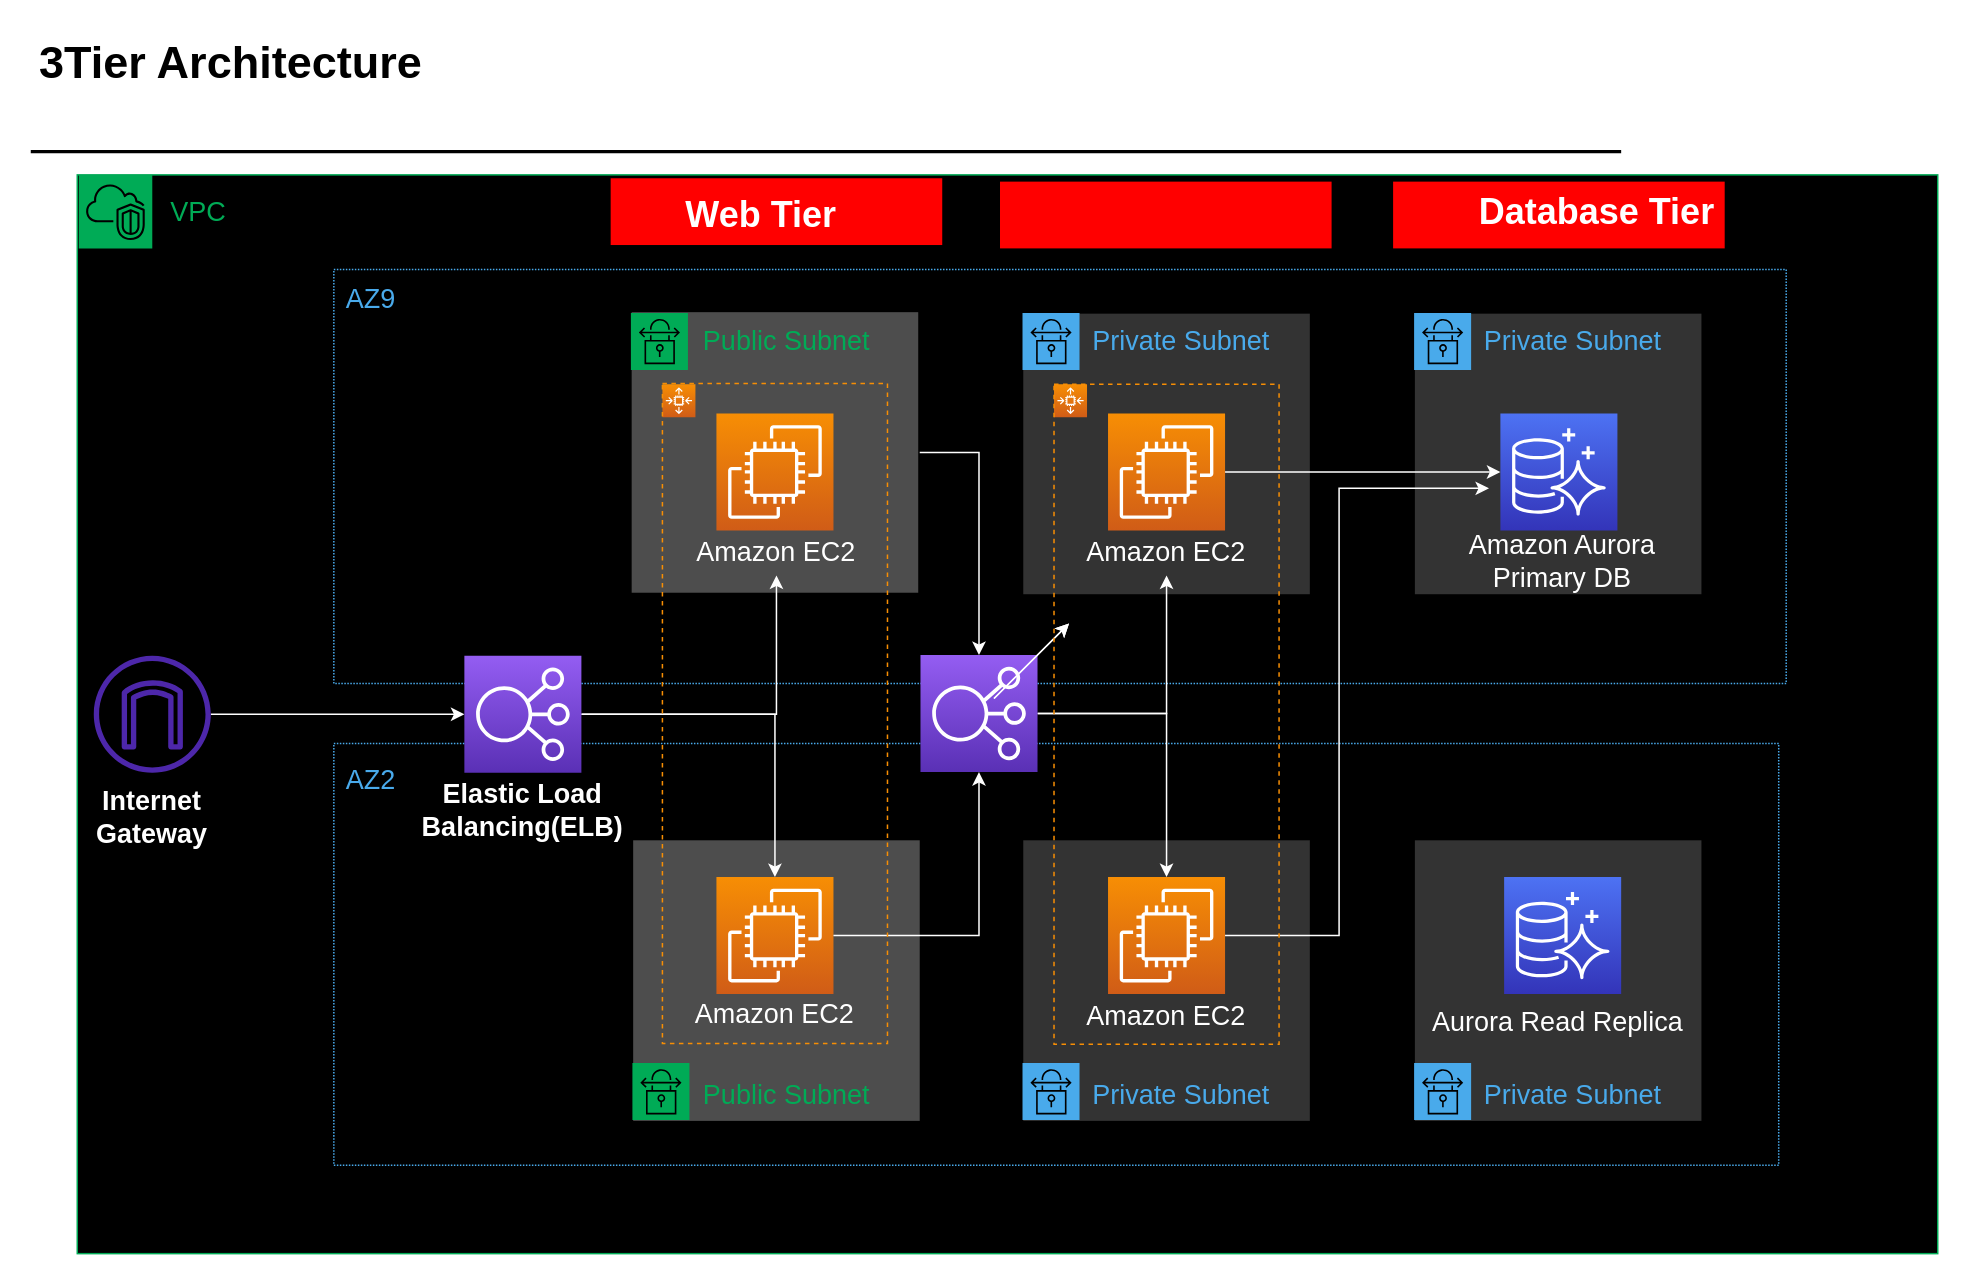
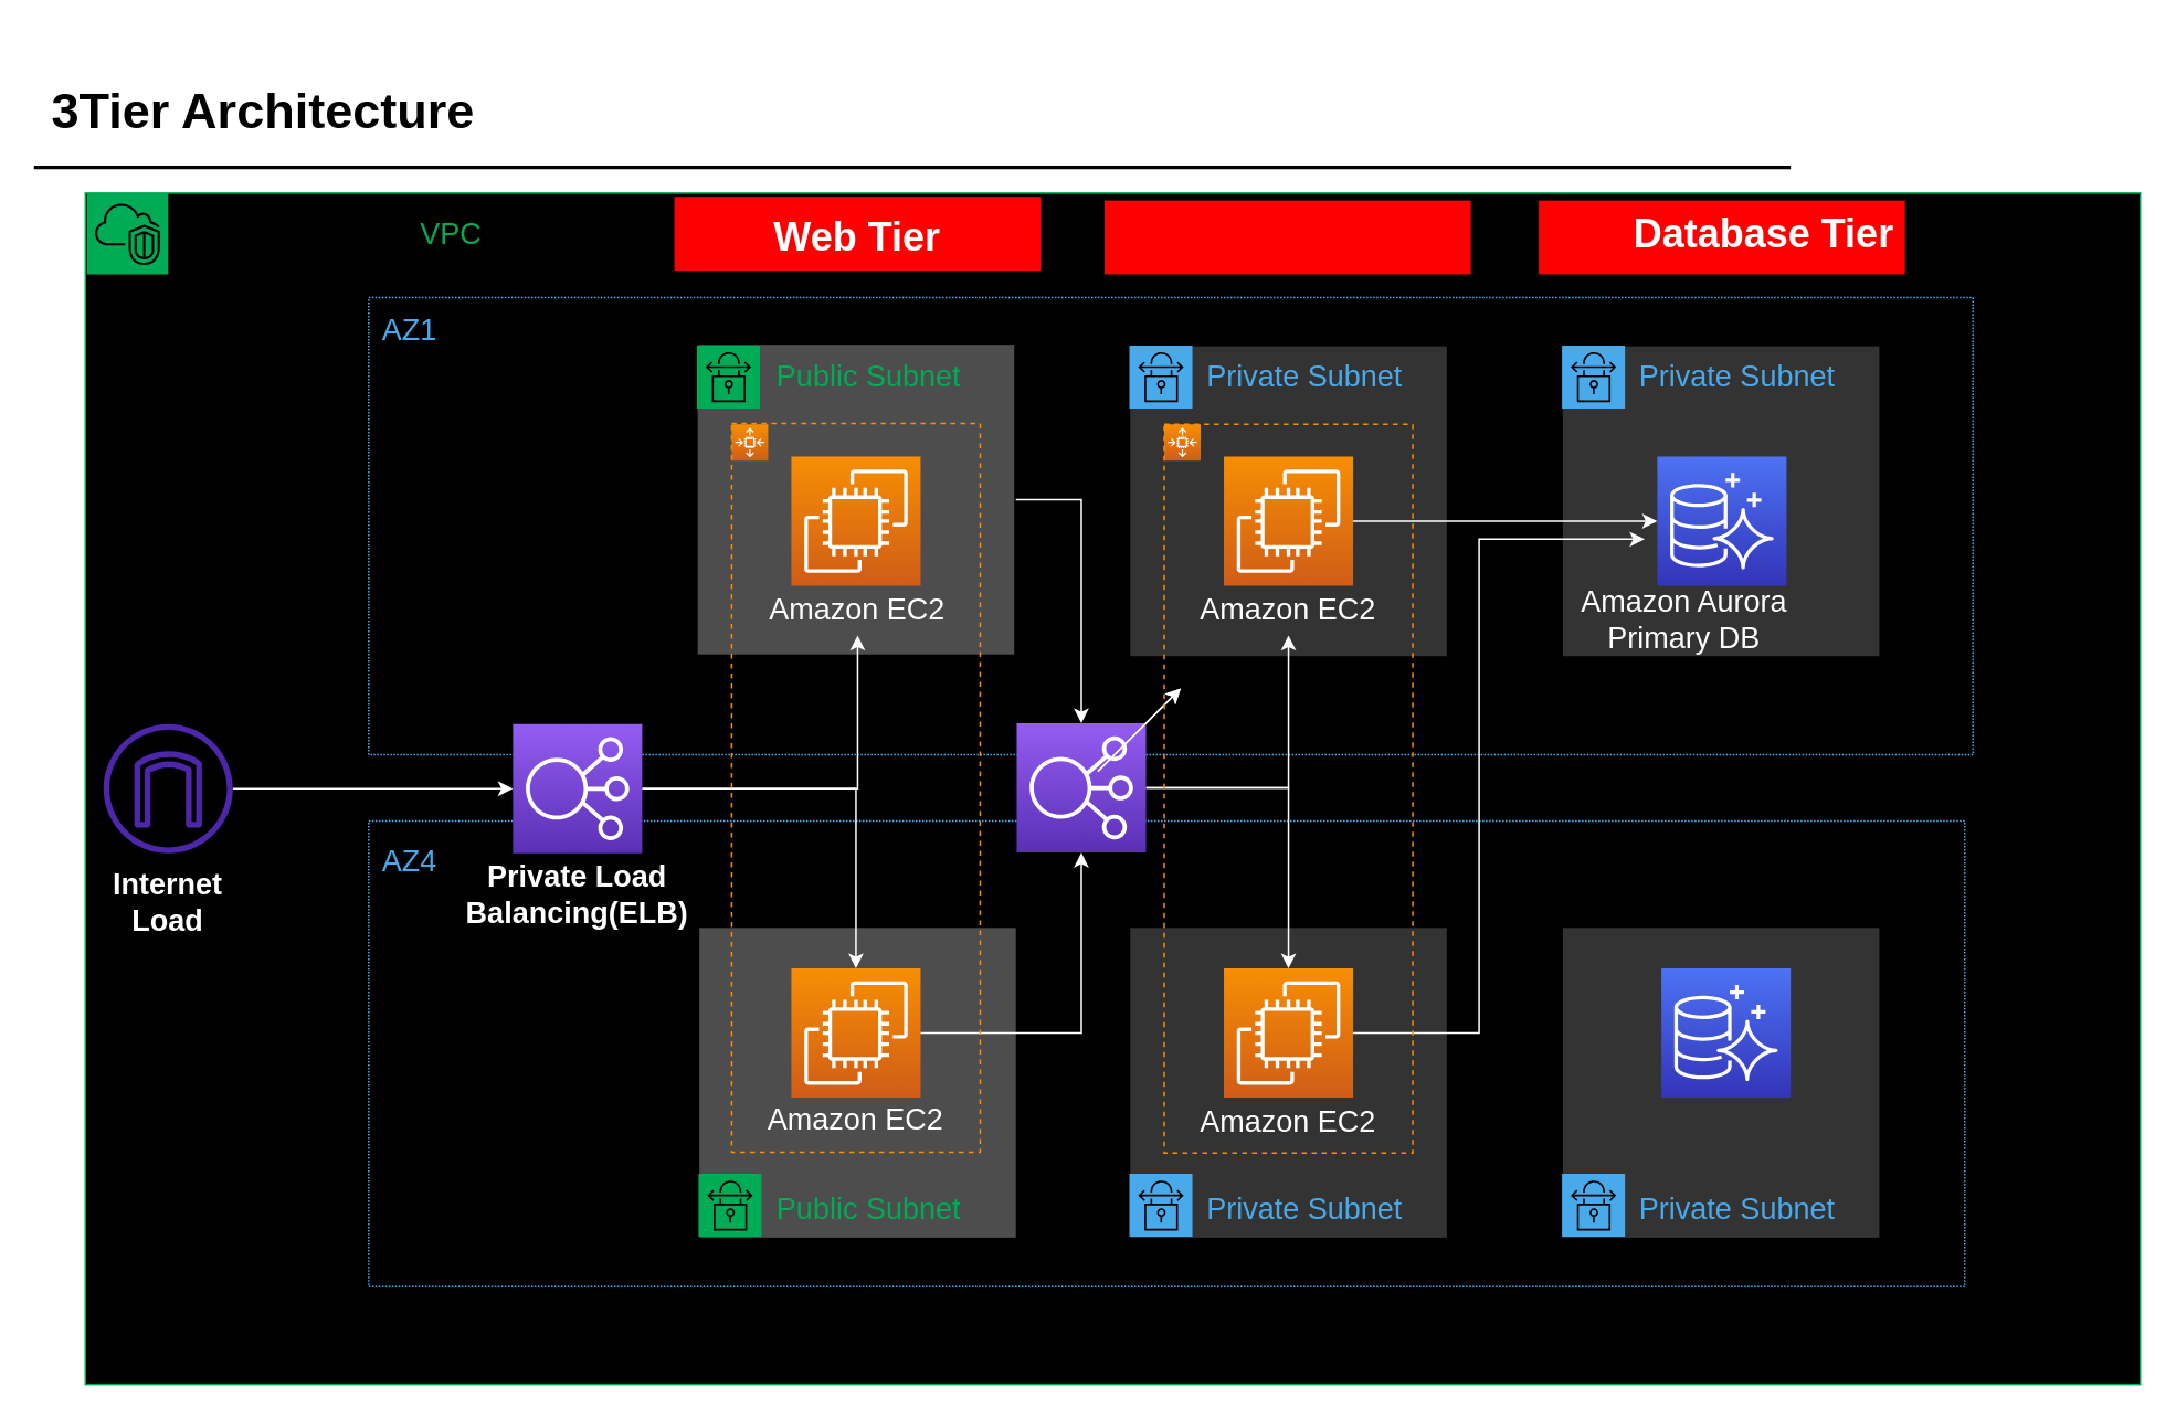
- <mxCell id="3" value="3Tier Architecture" style="text;html=1;resizable=0;points=[];autosize=1;align=left;verticalAlign=top;spacingTop=-4;fontSize=30;fontStyle=1" parent="1" vertex="1"><mxGeometry x="24" y="20.5" width="280" height="40" as="geometry" /></mxCell>
+ <mxCell id="3" value="3Tier Architecture" style="text;html=1;resizable=0;points=[];autosize=1;align=left;verticalAlign=top;spacingTop=-4;fontSize=30;fontStyle=1" parent="1" vertex="1"><mxGeometry x="29" y="45.5" width="280" height="40" as="geometry" /></mxCell>
- <mxCell id="47" value="&lt;font color=&quot;#00ab56&quot; style=&quot;font-size: 18px;&quot;&gt;VPC&lt;/font&gt;" style="text;html=1;strokeColor=none;fillColor=none;align=center;verticalAlign=middle;whiteSpace=wrap;rounded=0;fillStyle=dots;" vertex="1" parent="1"><mxGeometry x="102" y="120.5" width="60" height="40" as="geometry" /></mxCell>
+ <mxCell id="47" value="&lt;font color=&quot;#00ab56&quot; style=&quot;font-size: 18px;&quot;&gt;VPC&lt;/font&gt;" style="text;html=1;strokeColor=none;fillColor=none;align=center;verticalAlign=middle;whiteSpace=wrap;rounded=0;fillStyle=dots;" vertex="1" parent="1"><mxGeometry x="242" y="120.5" width="60" height="40" as="geometry" /></mxCell>
- <mxCell id="51" value="&lt;font color=&quot;#ffffff&quot; style=&quot;font-size: 24px;&quot;&gt;&lt;b style=&quot;&quot;&gt;Web Tier&lt;/b&gt;&lt;/font&gt;" style="text;html=1;strokeColor=none;fillColor=none;align=center;verticalAlign=middle;whiteSpace=wrap;rounded=0;fillStyle=dots;" vertex="1" parent="1"><mxGeometry x="442" y="127.75" width="130" height="30" as="geometry" /></mxCell>
+ <mxCell id="51" value="&lt;font color=&quot;#ffffff&quot; style=&quot;font-size: 24px;&quot;&gt;&lt;b style=&quot;&quot;&gt;Web Tier&lt;/b&gt;&lt;/font&gt;" style="text;html=1;strokeColor=none;fillColor=none;align=center;verticalAlign=middle;whiteSpace=wrap;rounded=0;fillStyle=dots;" vertex="1" parent="1"><mxGeometry x="452" y="127.75" width="130" height="30" as="geometry" /></mxCell>
- <mxCell id="44" value="&lt;font color=&quot;#49aaeb&quot; style=&quot;font-size: 18px;&quot;&gt;AZ9&lt;/font&gt;" style="text;html=1;strokeColor=none;fillColor=none;align=center;verticalAlign=middle;whiteSpace=wrap;rounded=0;fillStyle=dots;" vertex="1" parent="1"><mxGeometry x="182" y="179" width="130" height="40" as="geometry" /></mxCell>
+ <mxCell id="44" value="&lt;font color=&quot;#49aaeb&quot; style=&quot;font-size: 18px;&quot;&gt;AZ1&lt;/font&gt;" style="text;html=1;strokeColor=none;fillColor=none;align=center;verticalAlign=middle;whiteSpace=wrap;rounded=0;fillStyle=dots;" vertex="1" parent="1"><mxGeometry x="182" y="179" width="130" height="40" as="geometry" /></mxCell>
- <mxCell id="58" value="&lt;font style=&quot;font-size: 18px;&quot;&gt;&lt;font color=&quot;#ffffff&quot;&gt;Amazon Aurora&lt;br&gt;Primary DB&lt;/font&gt;&lt;br&gt;&lt;/font&gt;" style="text;html=1;strokeColor=none;fillColor=none;align=center;verticalAlign=middle;whiteSpace=wrap;rounded=0;fillStyle=dots;" vertex="1" parent="1"><mxGeometry x="976" y="359" width="130" height="30" as="geometry" /></mxCell>
+ <mxCell id="58" value="&lt;font style=&quot;font-size: 18px;&quot;&gt;&lt;font color=&quot;#ffffff&quot;&gt;Amazon Aurora&lt;br&gt;Primary DB&lt;/font&gt;&lt;br&gt;&lt;/font&gt;" style="text;html=1;strokeColor=none;fillColor=none;align=center;verticalAlign=middle;whiteSpace=wrap;rounded=0;fillStyle=dots;" vertex="1" parent="1"><mxGeometry x="951" y="359" width="130" height="30" as="geometry" /></mxCell>
- <mxCell id="43" value="&lt;font color=&quot;#49aaeb&quot; style=&quot;font-size: 18px;&quot;&gt;AZ2&lt;/font&gt;" style="text;html=1;strokeColor=none;fillColor=none;align=center;verticalAlign=middle;whiteSpace=wrap;rounded=0;fillStyle=dots;" vertex="1" parent="1"><mxGeometry x="182" y="500" width="130" height="40" as="geometry" /></mxCell>
+ <mxCell id="43" value="&lt;font color=&quot;#49aaeb&quot; style=&quot;font-size: 18px;&quot;&gt;AZ4&lt;/font&gt;" style="text;html=1;strokeColor=none;fillColor=none;align=center;verticalAlign=middle;whiteSpace=wrap;rounded=0;fillStyle=dots;" vertex="1" parent="1"><mxGeometry x="182" y="500" width="130" height="40" as="geometry" /></mxCell>
- <mxCell id="46" value="&lt;font style=&quot;font-size: 18px;&quot;&gt;&lt;b&gt;&lt;font color=&quot;#ffffff&quot;&gt;Elastic Load&lt;br&gt;Balancing(ELB)&lt;/font&gt;&lt;/b&gt;&lt;br&gt;&lt;/font&gt;" style="text;html=1;strokeColor=none;fillColor=none;align=center;verticalAlign=middle;whiteSpace=wrap;rounded=0;fillStyle=dots;" vertex="1" parent="1"><mxGeometry x="283" y="520" width="130" height="40" as="geometry" /></mxCell>
+ <mxCell id="46" value="&lt;font style=&quot;font-size: 18px;&quot;&gt;&lt;b&gt;&lt;font color=&quot;#ffffff&quot;&gt;Private Load&lt;br&gt;Balancing(ELB)&lt;/font&gt;&lt;/b&gt;&lt;br&gt;&lt;/font&gt;" style="text;html=1;strokeColor=none;fillColor=none;align=center;verticalAlign=middle;whiteSpace=wrap;rounded=0;fillStyle=dots;" vertex="1" parent="1"><mxGeometry x="283" y="520" width="130" height="40" as="geometry" /></mxCell>
- <mxCell id="45" value="&lt;font style=&quot;font-size: 18px;&quot;&gt;&lt;b&gt;&lt;font color=&quot;#ffffff&quot;&gt;Internet&lt;br&gt;Gateway&lt;/font&gt;&lt;/b&gt;&lt;br&gt;&lt;/font&gt;" style="text;html=1;strokeColor=none;fillColor=none;align=center;verticalAlign=middle;whiteSpace=wrap;rounded=0;fillStyle=dots;" vertex="1" parent="1"><mxGeometry x="36" y="525" width="130" height="40" as="geometry" /></mxCell>
+ <mxCell id="45" value="&lt;font style=&quot;font-size: 18px;&quot;&gt;&lt;b&gt;&lt;font color=&quot;#ffffff&quot;&gt;Internet&lt;br&gt;Load&lt;/font&gt;&lt;/b&gt;&lt;br&gt;&lt;/font&gt;" style="text;html=1;strokeColor=none;fillColor=none;align=center;verticalAlign=middle;whiteSpace=wrap;rounded=0;fillStyle=dots;" vertex="1" parent="1"><mxGeometry x="36" y="525" width="130" height="40" as="geometry" /></mxCell>
- <mxCell id="59" value="&lt;font style=&quot;font-size: 18px;&quot;&gt;&lt;font color=&quot;#ffffff&quot;&gt;Aurora Read Replica&lt;/font&gt;&lt;br&gt;&lt;/font&gt;" style="text;html=1;strokeColor=none;fillColor=none;align=center;verticalAlign=middle;whiteSpace=wrap;rounded=0;fillStyle=dots;" vertex="1" parent="1"><mxGeometry x="945" y="665.5" width="186" height="30" as="geometry" /></mxCell>
